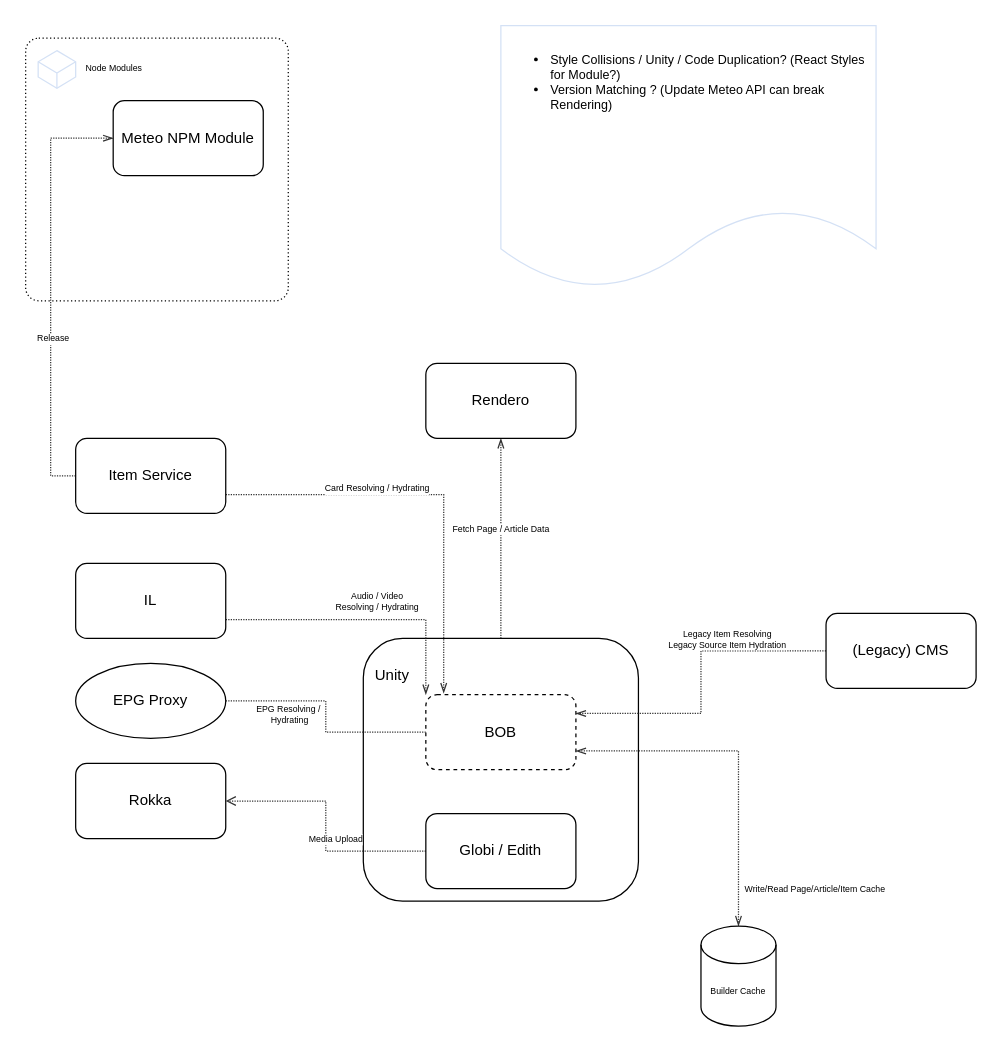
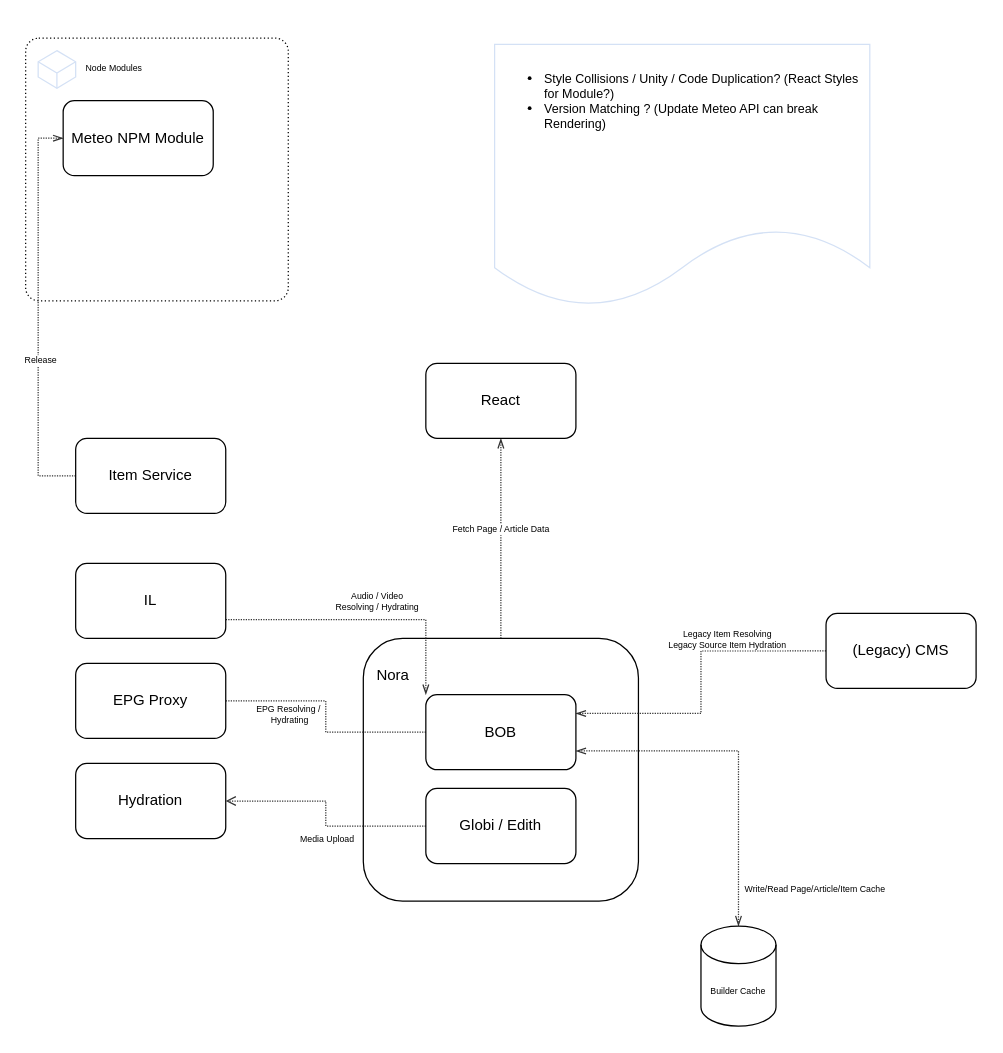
- <mxCell id="29" value="Meteo NPM Module" style="rounded=1;whiteSpace=wrap;html=1;" vertex="1" parent="1"><mxGeometry x="90" y="80" width="120" height="60" as="geometry" /></mxCell>
+ <mxCell id="29" value="Meteo NPM Module" style="rounded=1;whiteSpace=wrap;html=1;" vertex="1" parent="1"><mxGeometry x="50" y="80" width="120" height="60" as="geometry" /></mxCell>
- <mxCell id="31" value="&lt;ul style=&quot;font-size: 10px;&quot;&gt;&lt;li style=&quot;font-size: 10px;&quot;&gt;Style Collisions / Unity / Code Duplication? (React Styles for Module?)&lt;/li&gt;&lt;li style=&quot;font-size: 10px;&quot;&gt;Version Matching ? (Update Meteo API can break Rendering)&lt;/li&gt;&lt;/ul&gt;" style="shape=document;whiteSpace=wrap;html=1;boundedLbl=1;fontSize=10;strokeColor=#D4E1F5;align=left;labelPosition=center;verticalLabelPosition=top;verticalAlign=bottom;spacingTop=-33;spacing=0;spacingBottom=-80;" vertex="1" parent="1"><mxGeometry x="400" y="20" width="300" height="210" as="geometry" /></mxCell>
+ <mxCell id="31" value="&lt;ul style=&quot;font-size: 10px;&quot;&gt;&lt;li style=&quot;font-size: 10px;&quot;&gt;Style Collisions / Unity / Code Duplication? (React Styles for Module?)&lt;/li&gt;&lt;li style=&quot;font-size: 10px;&quot;&gt;Version Matching ? (Update Meteo API can break Rendering)&lt;/li&gt;&lt;/ul&gt;" style="shape=document;whiteSpace=wrap;html=1;boundedLbl=1;fontSize=10;strokeColor=#D4E1F5;align=left;labelPosition=center;verticalLabelPosition=top;verticalAlign=bottom;spacingTop=-33;spacing=0;spacingBottom=-80;" vertex="1" parent="1"><mxGeometry x="395" y="35" width="300" height="210" as="geometry" /></mxCell>
- <mxCell id="6" value="Rendero" style="rounded=1;whiteSpace=wrap;html=1;" vertex="1" parent="1"><mxGeometry x="340" y="290" width="120" height="60" as="geometry" /></mxCell>
+ <mxCell id="6" value="React" style="rounded=1;whiteSpace=wrap;html=1;" vertex="1" parent="1"><mxGeometry x="340" y="290" width="120" height="60" as="geometry" /></mxCell>
- <mxCell id="10" style="edgeStyle=orthogonalEdgeStyle;rounded=0;orthogonalLoop=1;jettySize=auto;html=1;exitX=1;exitY=0.75;exitDx=0;exitDy=0;entryX=0.119;entryY=-0.02;entryDx=0;entryDy=0;entryPerimeter=0;dashed=1;dashPattern=1 1;fontSize=7;startArrow=none;startFill=0;endArrow=openThin;endFill=0;strokeColor=#333333;" edge="1" parent="1" source="14" target="24"><mxGeometry relative="1" as="geometry" /></mxCell>
- <mxCell id="11" value="Card Resolving / Hydrating" style="edgeLabel;html=1;align=center;verticalAlign=middle;resizable=0;points=[];fontSize=7;" vertex="1" connectable="0" parent="10"><mxGeometry x="-0.434" relative="1" as="geometry"><mxPoint x="26" y="-5" as="offset" /></mxGeometry></mxCell>
- <mxCell id="5" value="Unity" style="rounded=1;labelPosition=left;verticalLabelPosition=top;align=right;verticalAlign=bottom;whiteSpace=wrap;html=1;spacingTop=0;spacing=-37;" vertex="1" parent="1"><mxGeometry x="290" y="510" width="220" height="210" as="geometry" /></mxCell>
+ <mxCell id="5" value="Nora" style="rounded=1;labelPosition=left;verticalLabelPosition=top;align=right;verticalAlign=bottom;whiteSpace=wrap;html=1;spacingTop=0;spacing=-37;" vertex="1" parent="1"><mxGeometry x="290" y="510" width="220" height="210" as="geometry" /></mxCell>
- <mxCell id="20" value="EPG Proxy" style="ellipse;whiteSpace=wrap;html=1;" vertex="1" parent="1"><mxGeometry x="60" y="530" width="120" height="60" as="geometry" /></mxCell>
+ <mxCell id="20" value="EPG Proxy" style="rounded=1;whiteSpace=wrap;html=1;" vertex="1" parent="1"><mxGeometry x="60" y="530" width="120" height="60" as="geometry" /></mxCell>
- <mxCell id="24" value="BOB" style="rounded=1;whiteSpace=wrap;html=1;dashed=1;" vertex="1" parent="1"><mxGeometry x="340" y="555" width="120" height="60" as="geometry" /></mxCell>
+ <mxCell id="24" value="BOB" style="rounded=1;whiteSpace=wrap;html=1;" vertex="1" parent="1"><mxGeometry x="340" y="555" width="120" height="60" as="geometry" /></mxCell>
- <mxCell id="21" value="Rokka" style="rounded=1;whiteSpace=wrap;html=1;" vertex="1" parent="1"><mxGeometry x="60" y="610" width="120" height="60" as="geometry" /></mxCell>
+ <mxCell id="21" value="Hydration" style="rounded=1;whiteSpace=wrap;html=1;" vertex="1" parent="1"><mxGeometry x="60" y="610" width="120" height="60" as="geometry" /></mxCell>
- <mxCell id="27" value="Globi / Edith" style="rounded=1;whiteSpace=wrap;html=1;" vertex="1" parent="1"><mxGeometry x="340" y="650" width="120" height="60" as="geometry" /></mxCell>
+ <mxCell id="27" value="Globi / Edith" style="rounded=1;whiteSpace=wrap;html=1;" vertex="1" parent="1"><mxGeometry x="340" y="630" width="120" height="60" as="geometry" /></mxCell>
